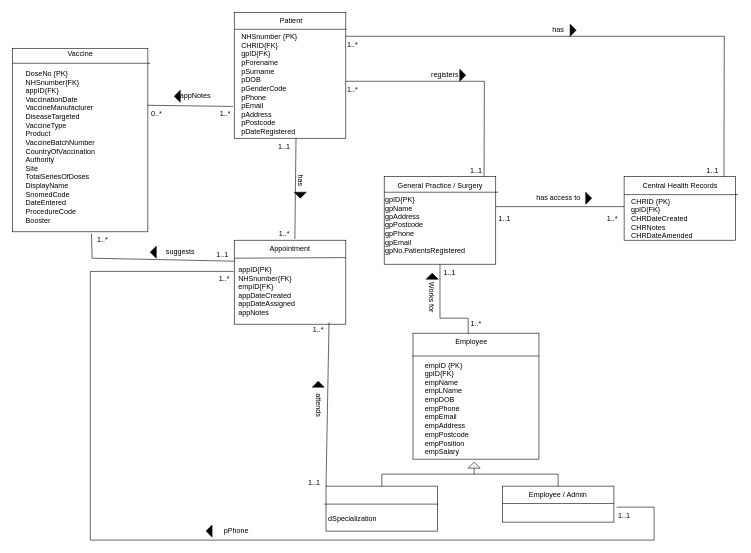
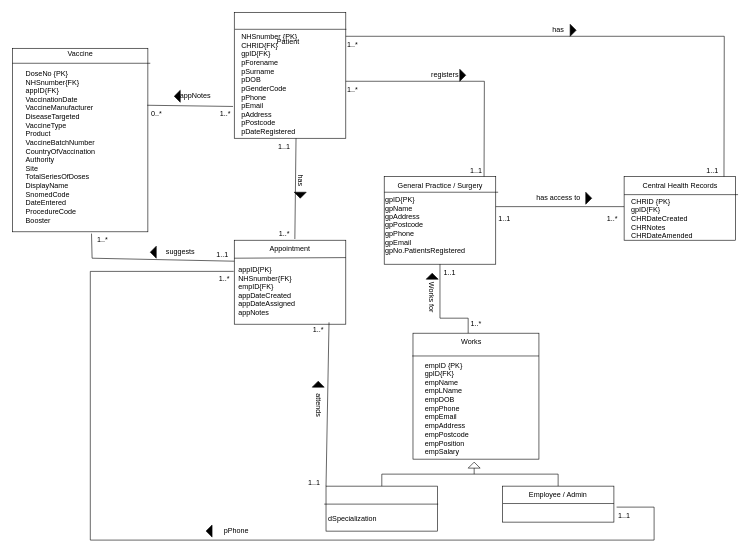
- <mxCell id="10" value="Patient" style="text;html=1;strokeColor=none;fillColor=none;align=center;verticalAlign=middle;whiteSpace=wrap;rounded=0;" parent="1" vertex="1"><mxGeometry x="425" y="20" width="120" height="30" as="geometry" /></mxCell>
+ <mxCell id="10" value="Patient" style="text;html=1;strokeColor=none;fillColor=none;align=center;verticalAlign=middle;whiteSpace=wrap;rounded=0;" parent="1" vertex="1"><mxGeometry x="420" y="55" width="120" height="30" as="geometry" /></mxCell>
- <mxCell id="73" value="Employee" style="text;html=1;align=center;verticalAlign=middle;resizable=0;points=[];autosize=1;strokeColor=none;fillColor=none;" parent="1" vertex="1"><mxGeometry x="745" y="555" width="80" height="30" as="geometry" /></mxCell>
+ <mxCell id="73" value="Works" style="text;html=1;align=center;verticalAlign=middle;resizable=0;points=[];autosize=1;strokeColor=none;fillColor=none;" parent="1" vertex="1"><mxGeometry x="745" y="555" width="80" height="30" as="geometry" /></mxCell>
